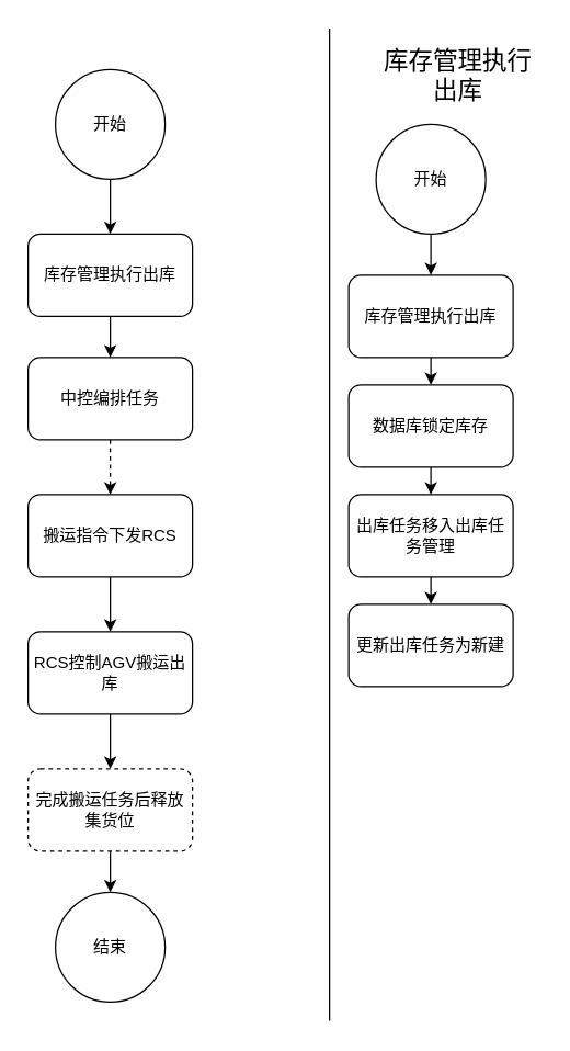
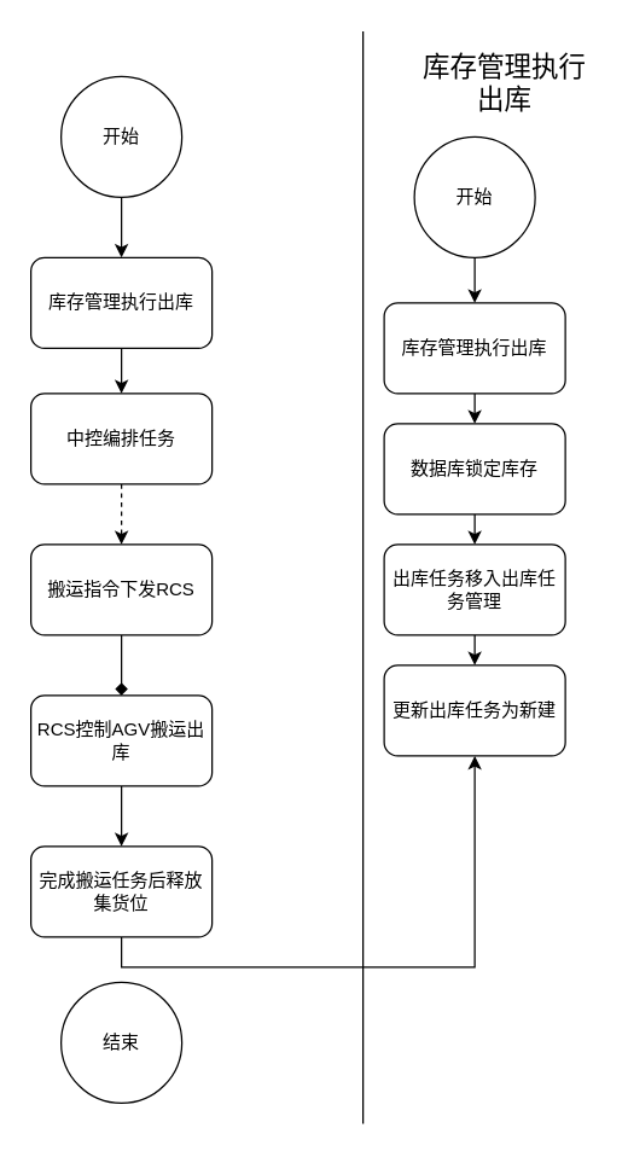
- <mxCell id="6" style="edgeStyle=orthogonalEdgeStyle;rounded=0;orthogonalLoop=1;jettySize=auto;html=1;exitX=0.5;exitY=1;exitDx=0;exitDy=0;entryX=0.5;entryY=0;entryDx=0;entryDy=0;" edge="1" parent="1" source="7" target="9"><mxGeometry relative="1" as="geometry" /></mxCell>
+ <mxCell id="6" style="edgeStyle=orthogonalEdgeStyle;rounded=0;orthogonalLoop=1;jettySize=auto;html=1;exitX=0.5;exitY=1;exitDx=0;exitDy=0;entryX=0.5;entryY=0;entryDx=0;entryDy=0;endArrow=diamond;" edge="1" parent="1" source="7" target="9"><mxGeometry relative="1" as="geometry" /></mxCell>
- <mxCell id="11" value="完成搬运任务后释放集货位" style="rounded=1;whiteSpace=wrap;html=1;dashed=1;" vertex="1" parent="1"><mxGeometry x="20" y="560" width="120" height="60" as="geometry" /></mxCell>
+ <mxCell id="11" value="完成搬运任务后释放集货位" style="rounded=1;whiteSpace=wrap;html=1;" vertex="1" parent="1"><mxGeometry x="20" y="560" width="120" height="60" as="geometry" /></mxCell>
- <mxCell id="10" style="edgeStyle=orthogonalEdgeStyle;rounded=0;orthogonalLoop=1;jettySize=auto;html=1;exitX=0.5;exitY=1;exitDx=0;exitDy=0;entryX=0.5;entryY=0;entryDx=0;entryDy=0;" edge="1" parent="1" source="11" target="12"><mxGeometry relative="1" as="geometry" /></mxCell>
+ <mxCell id="10" style="edgeStyle=orthogonalEdgeStyle;rounded=0;orthogonalLoop=1;jettySize=auto;html=1;exitX=0.5;exitY=1;exitDx=0;exitDy=0;" edge="1" parent="1" source="11" target="25"><mxGeometry relative="1" as="geometry" /></mxCell>
